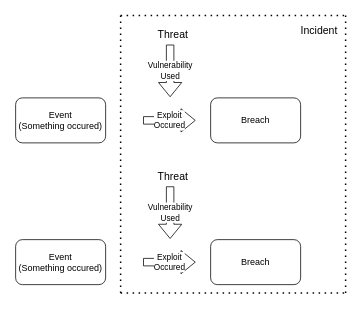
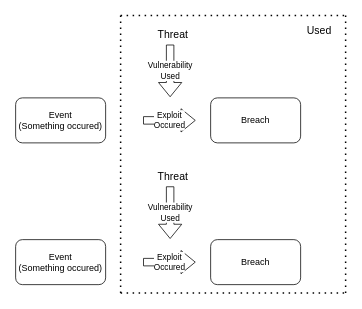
- <mxCell id="14" value="&lt;font style=&quot;font-size: 14px;&quot;&gt;Incident&lt;/font&gt;" style="text;html=1;strokeColor=none;fillColor=none;align=center;verticalAlign=middle;whiteSpace=wrap;rounded=0;" vertex="1" parent="1"><mxGeometry x="390" y="20" width="70" height="40" as="geometry" /></mxCell>
+ <mxCell id="14" value="&lt;font style=&quot;font-size: 14px;&quot;&gt;Used&lt;/font&gt;" style="text;html=1;strokeColor=none;fillColor=none;align=center;verticalAlign=middle;whiteSpace=wrap;rounded=0;" vertex="1" parent="1"><mxGeometry x="390" y="20" width="70" height="40" as="geometry" /></mxCell>
